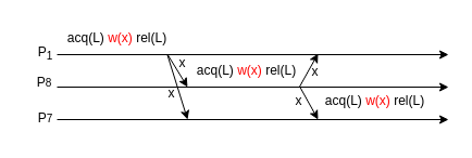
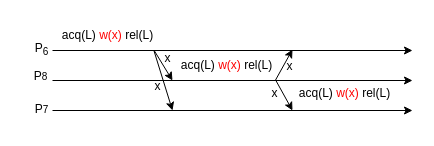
- <mxCell id="3" value="P&lt;sub&gt;1&lt;/sub&gt;" style="text;html=1;align=center;verticalAlign=middle;resizable=0;points=[];autosize=1;strokeColor=none;fillColor=none;" parent="1" vertex="1"><mxGeometry x="21" y="34" width="40" height="30" as="geometry" /></mxCell>
+ <mxCell id="3" value="P&lt;sub&gt;6&lt;/sub&gt;" style="text;html=1;align=center;verticalAlign=middle;resizable=0;points=[];autosize=1;strokeColor=none;fillColor=none;" parent="1" vertex="1"><mxGeometry x="21" y="34" width="40" height="30" as="geometry" /></mxCell>
